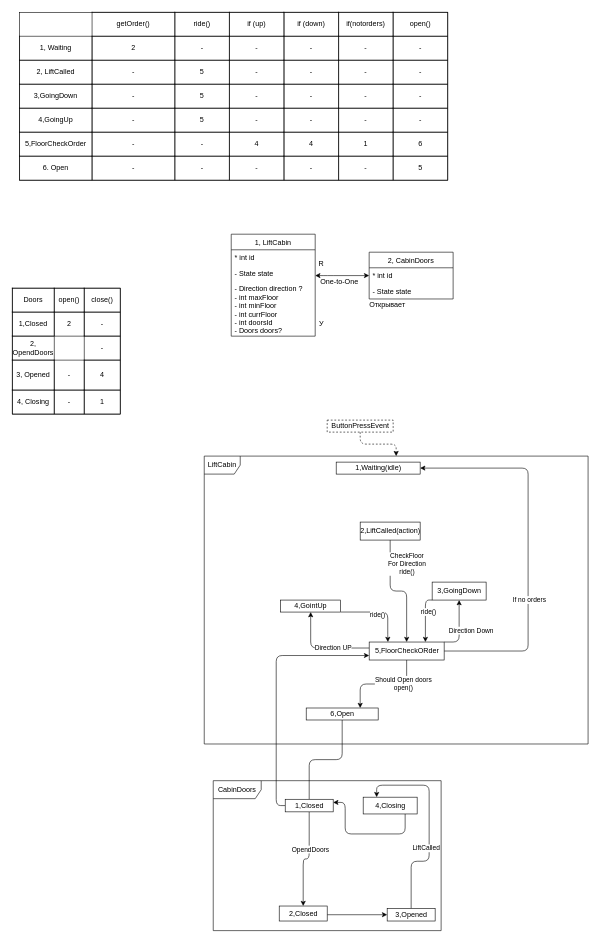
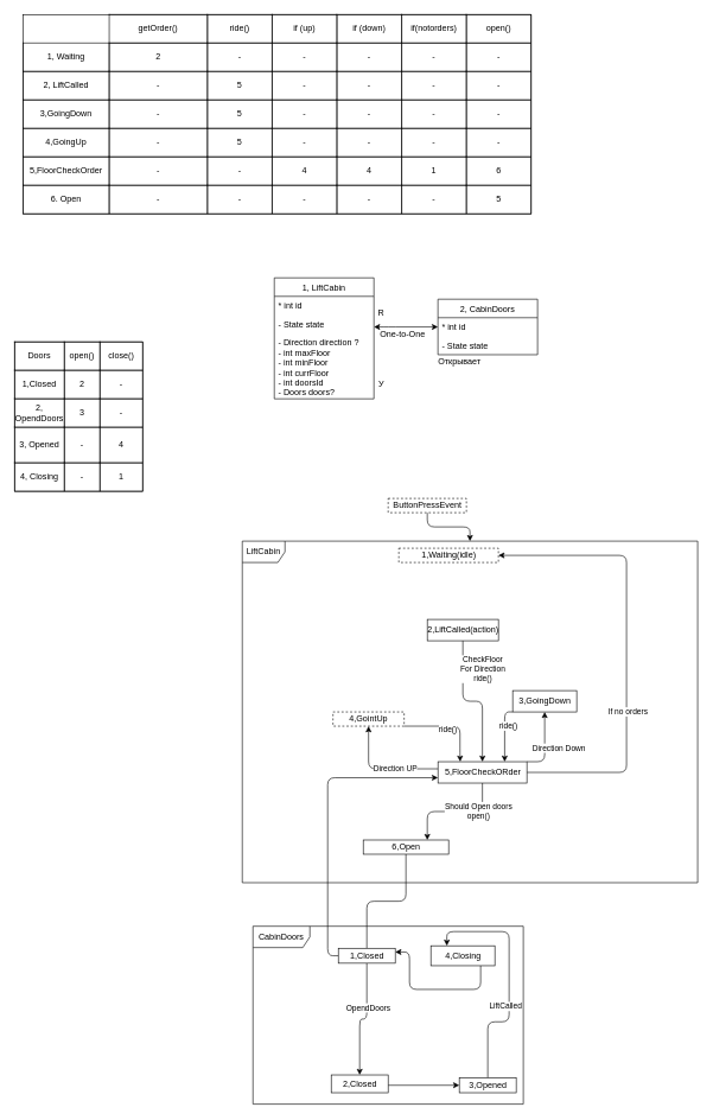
+ <mxCell id="110" value="3" style="shape=partialRectangle;html=1;whiteSpace=wrap;connectable=0;fillColor=none;" vertex="1" parent="108"><mxGeometry x="70" width="50" height="40" as="geometry" /></mxCell>
- <mxCell id="9" style="edgeStyle=orthogonalEdgeStyle;rounded=1;orthogonalLoop=1;jettySize=auto;html=1;startArrow=none;startFill=0;endArrow=classic;endFill=1;dashed=1;" edge="1" parent="1" source="10" target="2"><mxGeometry relative="1" as="geometry"><mxPoint x="620" y="750" as="targetPoint" /></mxGeometry></mxCell>
+ <mxCell id="9" style="edgeStyle=orthogonalEdgeStyle;rounded=1;orthogonalLoop=1;jettySize=auto;html=1;startArrow=none;startFill=0;endArrow=classic;endFill=1;" edge="1" parent="1" source="10" target="2"><mxGeometry relative="1" as="geometry"><mxPoint x="620" y="750" as="targetPoint" /></mxGeometry></mxCell>
- <mxCell id="11" value="1,Waiting(idle)" style="html=1;" vertex="1" parent="1"><mxGeometry x="560" y="770" width="140" height="20" as="geometry" /></mxCell>
+ <mxCell id="11" value="1,Waiting(idle)" style="html=1;dashed=1;" vertex="1" parent="1"><mxGeometry x="560" y="770" width="140" height="20" as="geometry" /></mxCell>
- <mxCell id="14" value="4,GointUp" style="html=1;" vertex="1" parent="1"><mxGeometry x="467.48" y="1000.03" width="100" height="20" as="geometry" /></mxCell>
+ <mxCell id="14" value="4,GointUp" style="html=1;dashed=1;" vertex="1" parent="1"><mxGeometry x="467.48" y="1000.03" width="100" height="20" as="geometry" /></mxCell>
